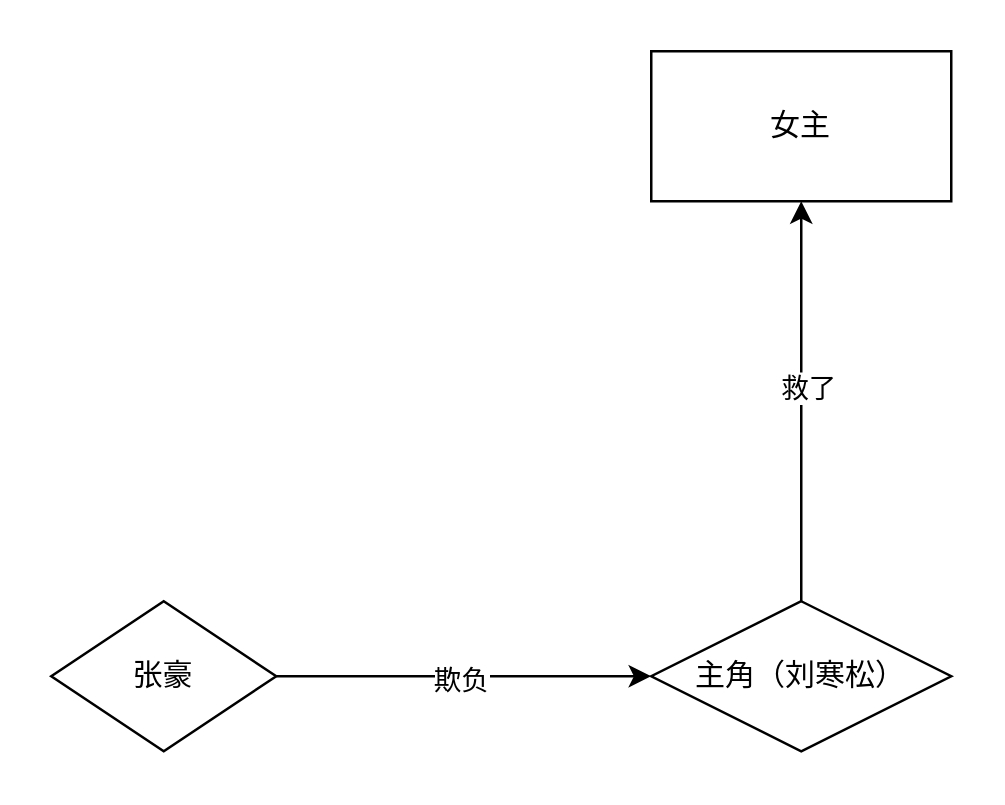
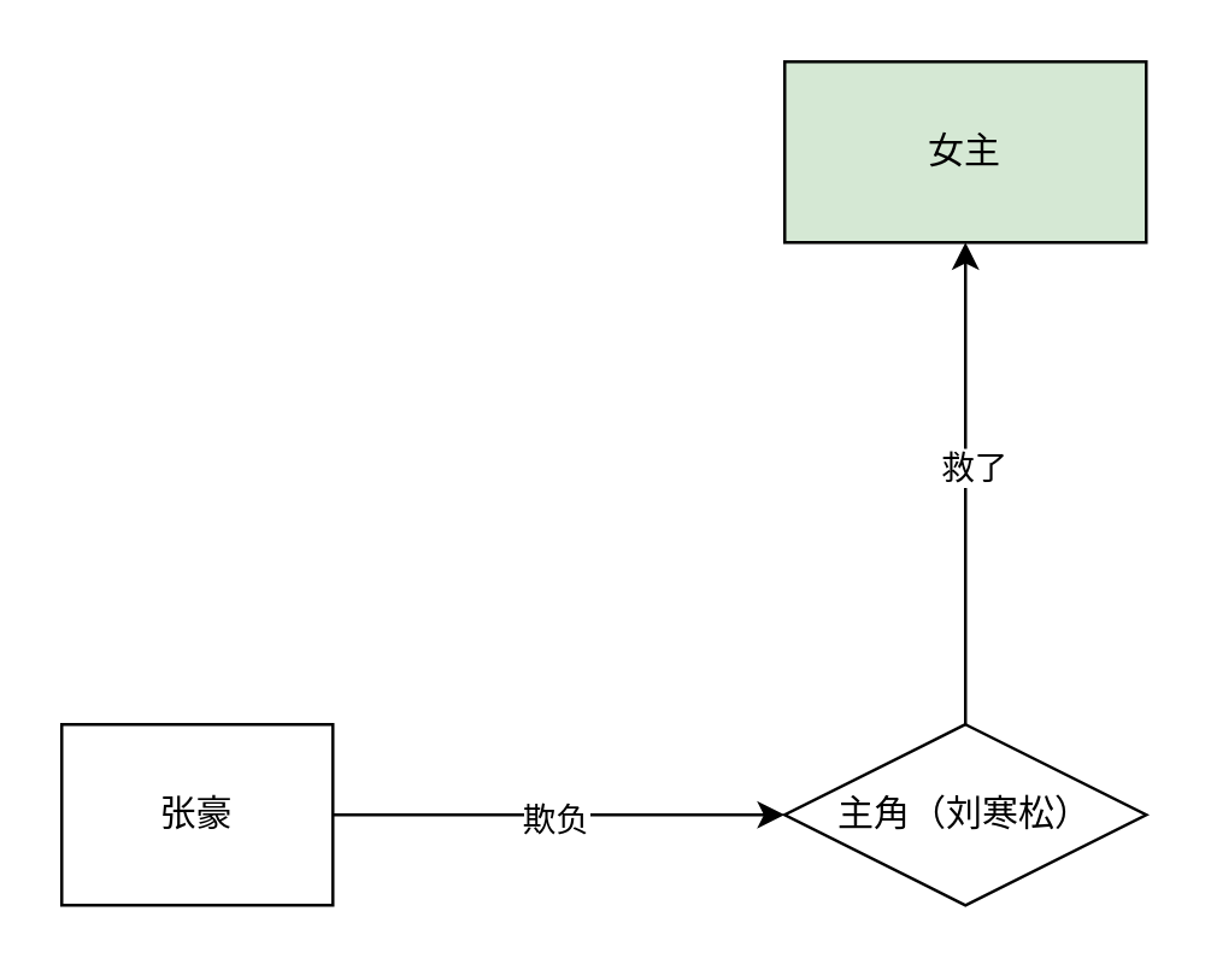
- <mxCell id="5" value="女主" style="rounded=0;whiteSpace=wrap;html=1;" vertex="1" parent="1"><mxGeometry x="260" y="20" width="120" height="60" as="geometry" /></mxCell>
+ <mxCell id="5" value="女主" style="rounded=0;whiteSpace=wrap;html=1;fillColor=#d5e8d4;" vertex="1" parent="1"><mxGeometry x="260" y="20" width="120" height="60" as="geometry" /></mxCell>
- <mxCell id="8" value="张豪" style="rhombus;whiteSpace=wrap;html=1;" vertex="1" parent="1"><mxGeometry x="20" y="240" width="90" height="60" as="geometry" /></mxCell>
+ <mxCell id="8" value="张豪" style="rounded=0;whiteSpace=wrap;html=1;" vertex="1" parent="1"><mxGeometry x="20" y="240" width="90" height="60" as="geometry" /></mxCell>
